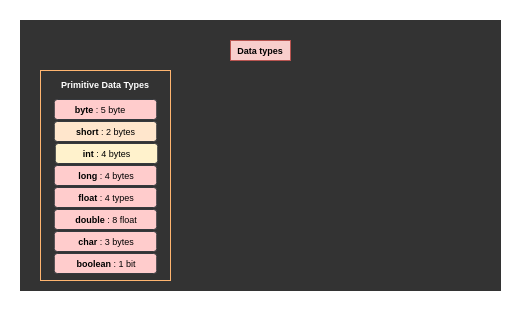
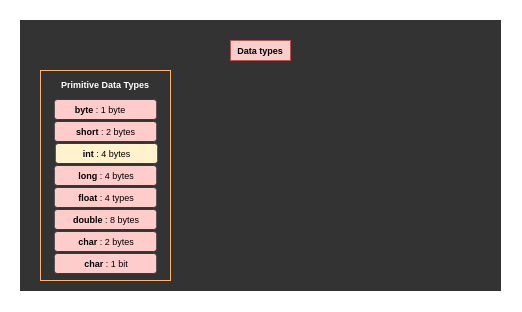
- <mxCell id="14" value="&lt;font style=&quot;color: rgb(0, 0, 0);&quot;&gt;&lt;b style=&quot;&quot;&gt;&lt;font style=&quot;font-size: 9px;&quot;&gt;byte&amp;nbsp;&lt;/font&gt;&lt;/b&gt;&lt;font style=&quot;font-size: 9px;&quot;&gt;: &lt;/font&gt;&lt;font style=&quot;font-size: 9px;&quot;&gt;5 byte&lt;/font&gt;&lt;/font&gt;" style="text;html=1;align=center;verticalAlign=middle;whiteSpace=wrap;rounded=0;" vertex="1" parent="1"><mxGeometry x="54.75" y="94" width="90" height="30" as="geometry" /></mxCell>
+ <mxCell id="14" value="&lt;font style=&quot;color: rgb(0, 0, 0);&quot;&gt;&lt;b style=&quot;&quot;&gt;&lt;font style=&quot;font-size: 9px;&quot;&gt;byte&amp;nbsp;&lt;/font&gt;&lt;/b&gt;&lt;font style=&quot;font-size: 9px;&quot;&gt;: &lt;/font&gt;&lt;font style=&quot;font-size: 9px;&quot;&gt;1 byte&lt;/font&gt;&lt;/font&gt;" style="text;html=1;align=center;verticalAlign=middle;whiteSpace=wrap;rounded=0;" vertex="1" parent="1"><mxGeometry x="54.75" y="94" width="90" height="30" as="geometry" /></mxCell>
- <mxCell id="6" value="&lt;font style=&quot;font-size: 9px;&quot;&gt;&lt;b style=&quot;&quot;&gt;short&amp;nbsp;&lt;/b&gt;: 2 bytes&lt;/font&gt;" style="rounded=1;whiteSpace=wrap;html=1;fillColor=#ffe6cc;strokeColor=#36393d;" vertex="1" parent="1"><mxGeometry x="53.75" y="121" width="102.5" height="20" as="geometry" /></mxCell>
+ <mxCell id="6" value="&lt;font style=&quot;font-size: 9px;&quot;&gt;&lt;b style=&quot;&quot;&gt;short&amp;nbsp;&lt;/b&gt;: 2 bytes&lt;/font&gt;" style="rounded=1;whiteSpace=wrap;html=1;fillColor=#ffcccc;strokeColor=#36393d;" vertex="1" parent="1"><mxGeometry x="53.75" y="121" width="102.5" height="20" as="geometry" /></mxCell>
- <mxCell id="17" value="&lt;font style=&quot;font-size: 9px;&quot;&gt;&lt;b&gt;double&lt;/b&gt; : 8 float&lt;/font&gt;" style="text;html=1;align=center;verticalAlign=middle;whiteSpace=wrap;rounded=0;" vertex="1" parent="1"><mxGeometry x="41" y="204" width="130" height="30" as="geometry" /></mxCell>
+ <mxCell id="17" value="&lt;font style=&quot;font-size: 9px;&quot;&gt;&lt;b&gt;double&lt;/b&gt; : 8 bytes&lt;/font&gt;" style="text;html=1;align=center;verticalAlign=middle;whiteSpace=wrap;rounded=0;" vertex="1" parent="1"><mxGeometry x="41" y="204" width="130" height="30" as="geometry" /></mxCell>
- <mxCell id="18" value="&lt;font style=&quot;font-size: 9px;&quot;&gt;&lt;b style=&quot;&quot;&gt;char&lt;/b&gt; : 3 bytes&lt;/font&gt;" style="text;html=1;align=center;verticalAlign=middle;whiteSpace=wrap;rounded=0;" vertex="1" parent="1"><mxGeometry x="66" y="226" width="80" height="30" as="geometry" /></mxCell>
+ <mxCell id="18" value="&lt;font style=&quot;font-size: 9px;&quot;&gt;&lt;b style=&quot;&quot;&gt;char&lt;/b&gt; : 2 bytes&lt;/font&gt;" style="text;html=1;align=center;verticalAlign=middle;whiteSpace=wrap;rounded=0;" vertex="1" parent="1"><mxGeometry x="66" y="226" width="80" height="30" as="geometry" /></mxCell>
- <mxCell id="19" value="&lt;font style=&quot;font-size: 9px;&quot;&gt;&lt;b&gt;boolean&lt;/b&gt; : 1 bit&lt;/font&gt;" style="text;html=1;align=center;verticalAlign=middle;whiteSpace=wrap;rounded=0;" vertex="1" parent="1"><mxGeometry x="56.25" y="248" width="100" height="30" as="geometry" /></mxCell>
+ <mxCell id="19" value="&lt;font style=&quot;font-size: 9px;&quot;&gt;&lt;b&gt;char&lt;/b&gt; : 1 bit&lt;/font&gt;" style="text;html=1;align=center;verticalAlign=middle;whiteSpace=wrap;rounded=0;" vertex="1" parent="1"><mxGeometry x="56.25" y="248" width="100" height="30" as="geometry" /></mxCell>
